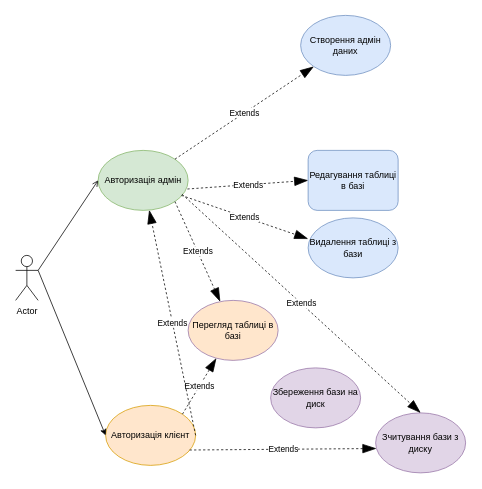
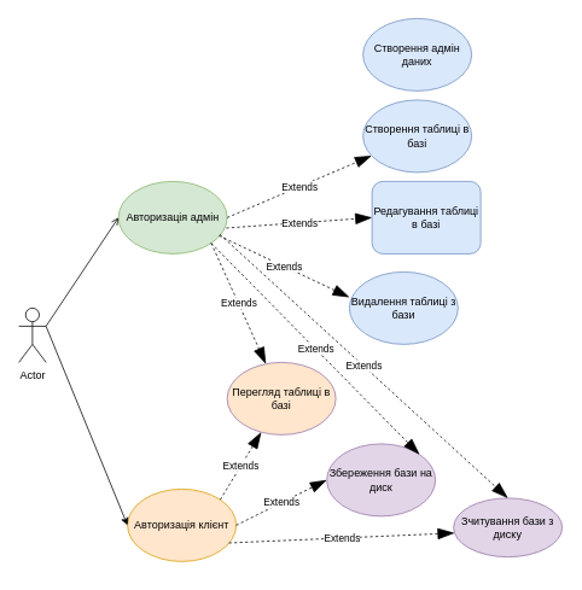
+ <mxCell id="10" value="Створення таблиці в базі" style="ellipse;whiteSpace=wrap;html=1;fillColor=#dae8fc;strokeColor=#6c8ebf;" parent="1" vertex="1"><mxGeometry x="400" y="110" width="120" height="80" as="geometry" /></mxCell>
- <mxCell id="7" value="Extends" style="endArrow=blockThin;endSize=16;endFill=1;html=1;rounded=0;exitX=1;exitY=0;exitDx=0;exitDy=0;startArrow=none;startFill=0;dashed=1;" parent="1" source="3" target="8" edge="1"><mxGeometry width="160" relative="1" as="geometry"><mxPoint x="280" y="400" as="sourcePoint" /><mxPoint x="350" y="250" as="targetPoint" /></mxGeometry></mxCell>
+ <mxCell id="9" value="Extends" style="endArrow=blockThin;endSize=16;endFill=1;html=1;rounded=0;exitX=1;exitY=0.5;exitDx=0;exitDy=0;dashed=1;" parent="1" source="3" target="10" edge="1"><mxGeometry width="160" relative="1" as="geometry"><mxPoint x="280" y="390" as="sourcePoint" /><mxPoint x="350" y="300" as="targetPoint" /></mxGeometry></mxCell>
+ <mxCell id="22" value="Extends" style="endArrow=blockThin;endSize=16;endFill=1;html=1;rounded=0;exitX=1;exitY=1;exitDx=0;exitDy=0;entryX=1;entryY=0;entryDx=0;entryDy=0;dashed=1;" parent="1" source="3" target="16" edge="1"><mxGeometry width="160" relative="1" as="geometry"><mxPoint x="261.96" y="609.52" as="sourcePoint" /><mxPoint x="460.96" y="642.52" as="targetPoint" /></mxGeometry></mxCell>
- <mxCell id="17" value="Видалення таблиці з бази" style="ellipse;whiteSpace=wrap;html=1;fillColor=#dae8fc;strokeColor=#6c8ebf;" parent="1" vertex="1"><mxGeometry x="410" y="290" width="120" height="80" as="geometry" /></mxCell>
+ <mxCell id="17" value="Видалення таблиці з бази" style="ellipse;whiteSpace=wrap;html=1;fillColor=#dae8fc;strokeColor=#6c8ebf;" parent="1" vertex="1"><mxGeometry x="385" y="300" width="120" height="80" as="geometry" /></mxCell>
- <mxCell id="20" value="Extends" style="endArrow=blockThin;endSize=16;endFill=1;html=1;rounded=0;exitX=1;exitY=0.5;exitDx=0;exitDy=0;dashed=1;" parent="1" source="4" target="3" edge="1"><mxGeometry width="160" relative="1" as="geometry"><mxPoint x="280" y="400" as="sourcePoint" /><mxPoint x="440" y="400" as="targetPoint" /></mxGeometry></mxCell>
+ <mxCell id="20" value="Extends" style="endArrow=blockThin;endSize=16;endFill=1;html=1;rounded=0;exitX=1;exitY=0.5;exitDx=0;exitDy=0;entryX=0;entryY=0.5;entryDx=0;entryDy=0;dashed=1;" parent="1" source="4" target="16" edge="1"><mxGeometry width="160" relative="1" as="geometry"><mxPoint x="280" y="400" as="sourcePoint" /><mxPoint x="440" y="400" as="targetPoint" /></mxGeometry></mxCell>
- <mxCell id="19" value="Зчитування бази з диску" style="ellipse;whiteSpace=wrap;html=1;fillColor=#e1d5e7;strokeColor=#9673a6;" parent="1" vertex="1"><mxGeometry x="500" y="550" width="120" height="80" as="geometry" /></mxCell>
+ <mxCell id="19" value="Зчитування бази з диску" style="ellipse;whiteSpace=wrap;html=1;fillColor=#e1d5e7;strokeColor=#9673a6;" parent="1" vertex="1"><mxGeometry x="500" y="550" width="120" height="65" as="geometry" /></mxCell>
